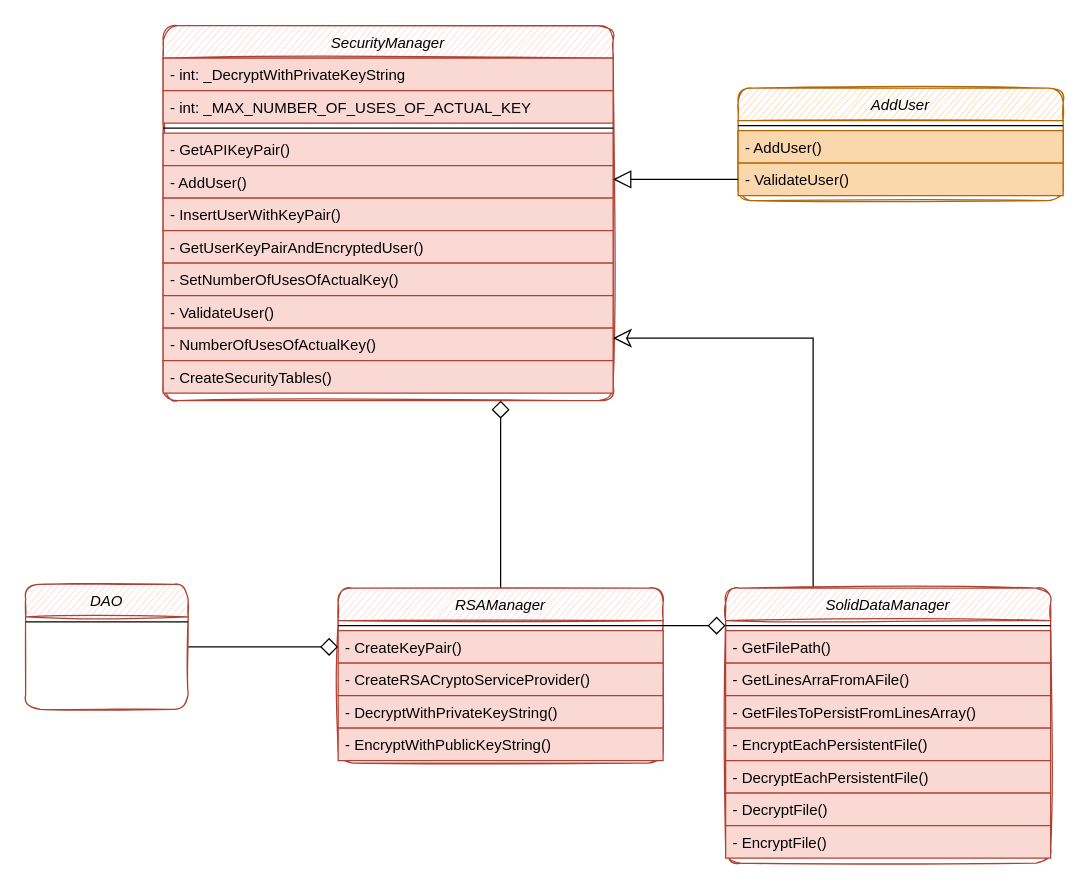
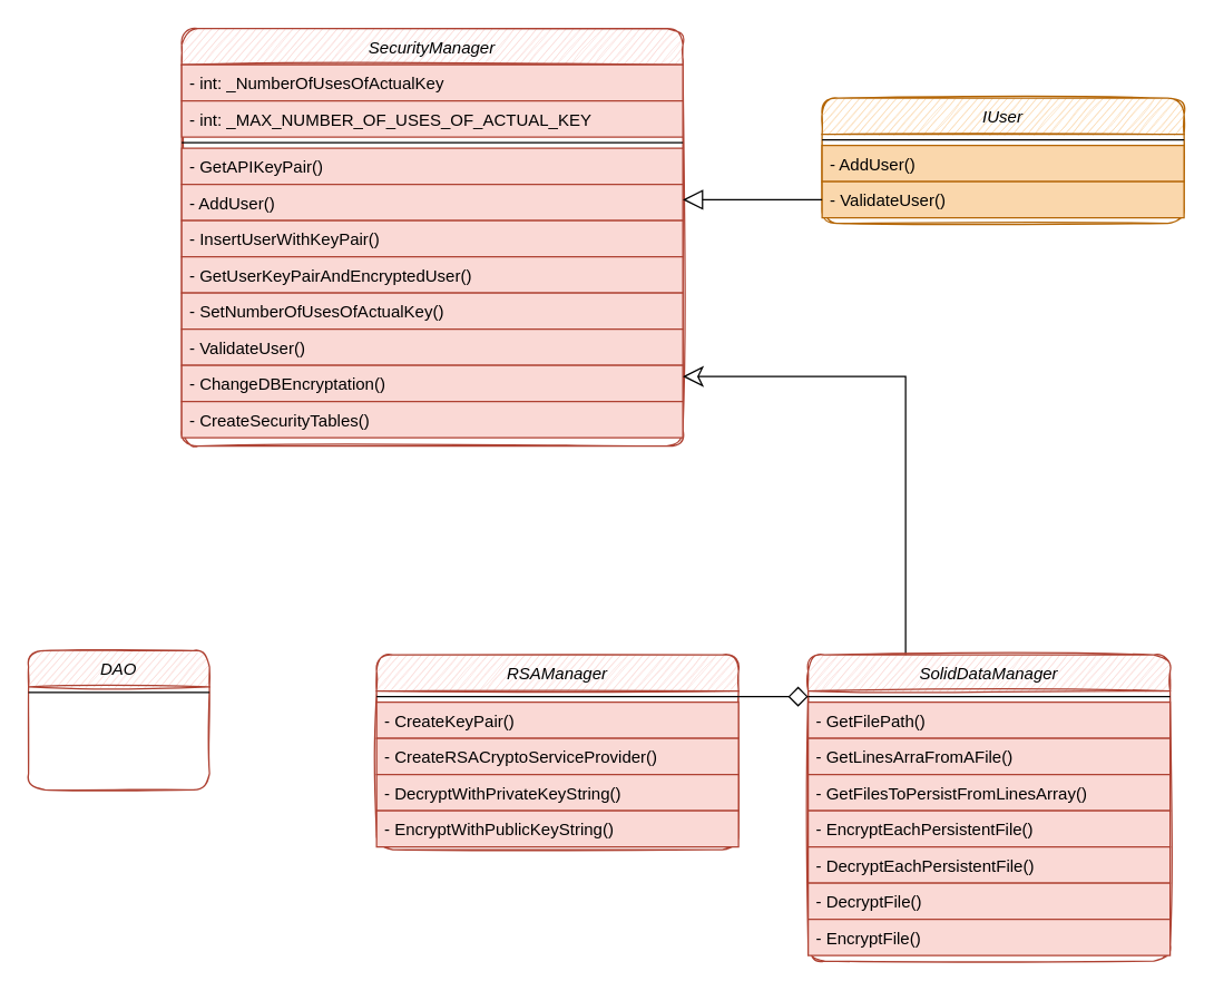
- <mxCell id="3" value="- int: _DecryptWithPrivateKeyString" style="text;align=left;verticalAlign=top;spacingLeft=4;spacingRight=4;overflow=hidden;rotatable=0;points=[[0,0.5],[1,0.5]];portConstraint=eastwest;fillColor=#fad9d5;strokeColor=#ae4132;" vertex="1" parent="2"><mxGeometry y="26" width="360" height="26" as="geometry" /></mxCell>
+ <mxCell id="3" value="- int: _NumberOfUsesOfActualKey" style="text;align=left;verticalAlign=top;spacingLeft=4;spacingRight=4;overflow=hidden;rotatable=0;points=[[0,0.5],[1,0.5]];portConstraint=eastwest;fillColor=#fad9d5;strokeColor=#ae4132;" vertex="1" parent="2"><mxGeometry y="26" width="360" height="26" as="geometry" /></mxCell>
- <mxCell id="32" value="AddUser" style="swimlane;fontStyle=2;align=center;verticalAlign=top;childLayout=stackLayout;horizontal=1;startSize=26;horizontalStack=0;resizeParent=1;resizeLast=0;collapsible=1;marginBottom=0;rounded=1;shadow=0;strokeWidth=1;fillColor=#fad7ac;strokeColor=#b46504;sketch=1;" vertex="1" parent="1"><mxGeometry x="590" width="260" height="90" as="geometry" y="70"><mxRectangle x="230" y="140" width="160" height="26" as="alternateBounds" /></mxGeometry></mxCell>
+ <mxCell id="32" value="IUser" style="swimlane;fontStyle=2;align=center;verticalAlign=top;childLayout=stackLayout;horizontal=1;startSize=26;horizontalStack=0;resizeParent=1;resizeLast=0;collapsible=1;marginBottom=0;rounded=1;shadow=0;strokeWidth=1;fillColor=#fad7ac;strokeColor=#b46504;sketch=1;" vertex="1" parent="1"><mxGeometry x="590" width="260" height="90" as="geometry" y="70"><mxRectangle x="230" y="140" width="160" height="26" as="alternateBounds" /></mxGeometry></mxCell>
- <mxCell id="12" value="- NumberOfUsesOfActualKey()" style="text;align=left;verticalAlign=top;spacingLeft=4;spacingRight=4;overflow=hidden;rotatable=0;points=[[0,0.5],[1,0.5]];portConstraint=eastwest;fillColor=#fad9d5;strokeColor=#ae4132;" vertex="1" parent="2"><mxGeometry y="242" width="360" height="26" as="geometry" /></mxCell>
+ <mxCell id="12" value="- ChangeDBEncryptation()" style="text;align=left;verticalAlign=top;spacingLeft=4;spacingRight=4;overflow=hidden;rotatable=0;points=[[0,0.5],[1,0.5]];portConstraint=eastwest;fillColor=#fad9d5;strokeColor=#ae4132;" vertex="1" parent="2"><mxGeometry y="242" width="360" height="26" as="geometry" /></mxCell>
- <mxCell id="24" style="edgeStyle=orthogonalEdgeStyle;rounded=0;orthogonalLoop=1;jettySize=auto;html=1;entryX=0.75;entryY=1;entryDx=0;entryDy=0;endArrow=diamond;endFill=0;endSize=12;" edge="1" parent="1" source="25" target="2"><mxGeometry relative="1" as="geometry" /></mxCell>
- <mxCell id="31" style="edgeStyle=orthogonalEdgeStyle;rounded=0;orthogonalLoop=1;jettySize=auto;html=1;entryX=0;entryY=0.5;entryDx=0;entryDy=0;endArrow=diamond;endFill=0;endSize=12;" edge="1" parent="1" source="36" target="27"><mxGeometry relative="1" as="geometry" /></mxCell>
